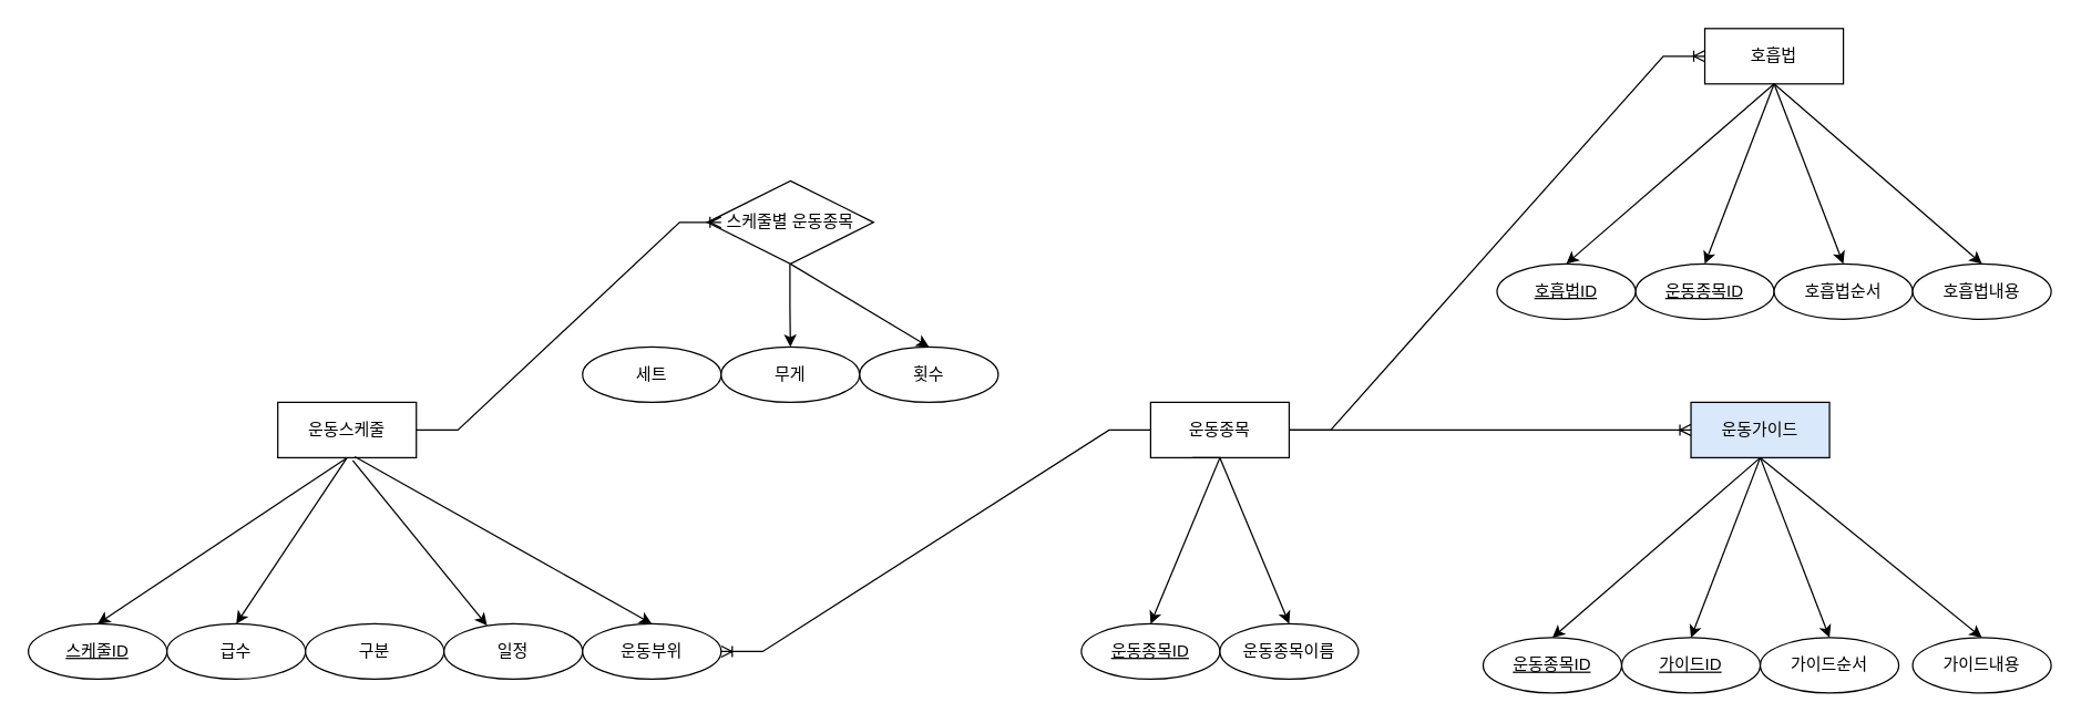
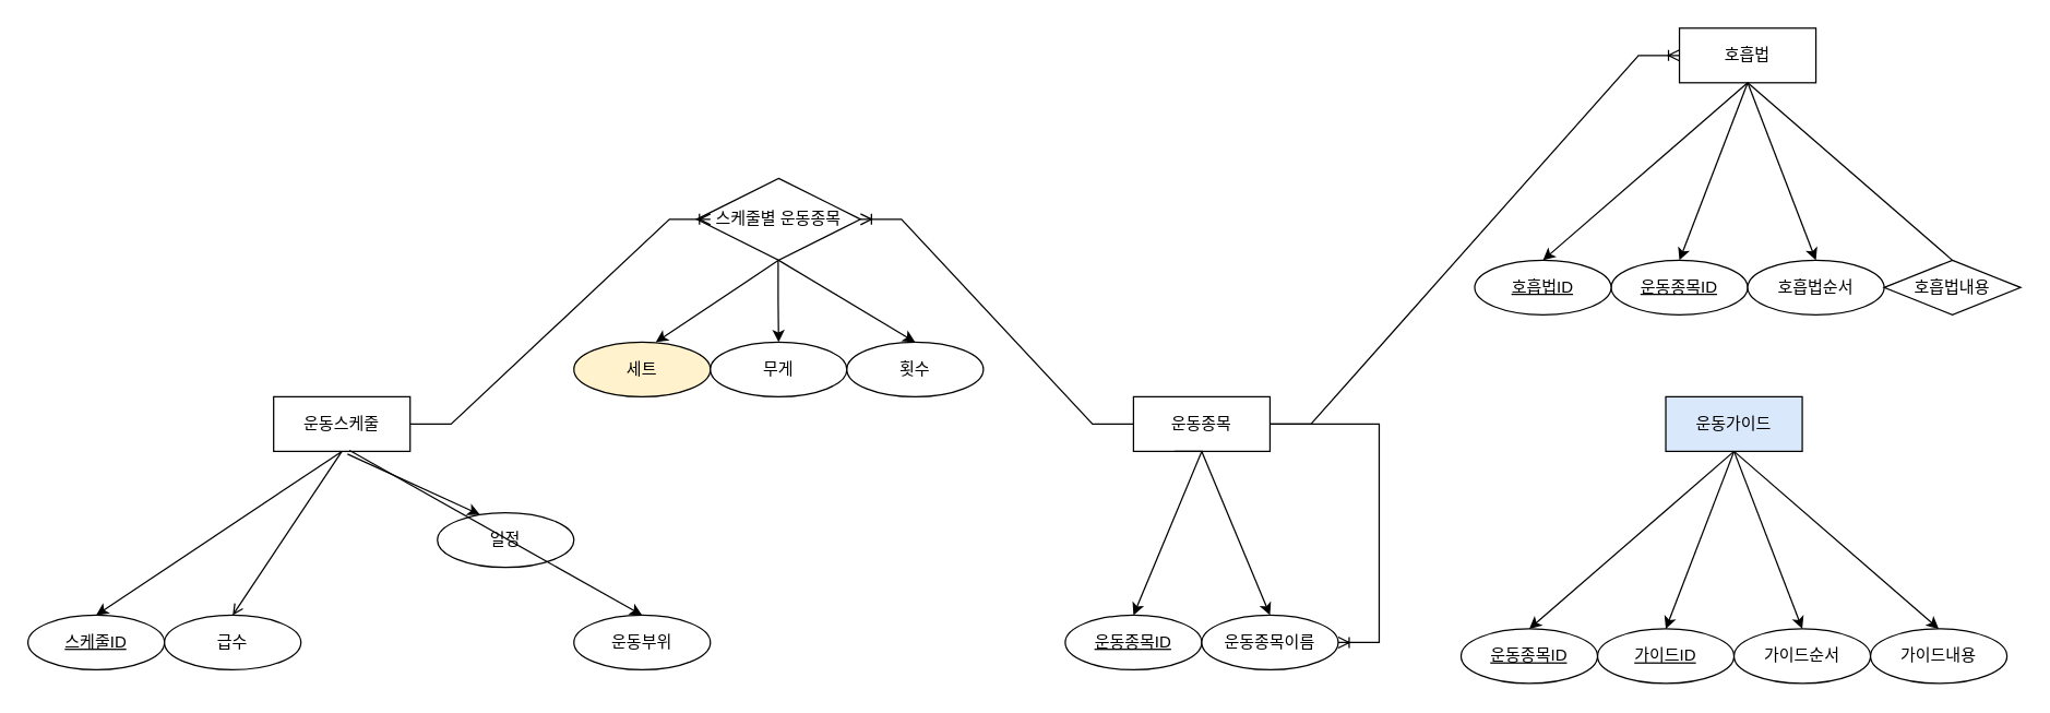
- <mxCell id="41" value="" style="endArrow=classic;html=1;rounded=0;entryX=0.5;entryY=0;entryDx=0;entryDy=0;exitX=0.5;exitY=1;exitDx=0;exitDy=0;" edge="1" source="35" target="38" parent="1"><mxGeometry width="50" height="50" relative="1" as="geometry"><mxPoint x="1280" y="60" as="sourcePoint" /><mxPoint x="1220" y="190" as="targetPoint" /><Array as="points" /></mxGeometry></mxCell>
+ <mxCell id="41" value="" style="endArrow=none;html=1;rounded=0;entryX=0.5;entryY=0;entryDx=0;entryDy=0;exitX=0.5;exitY=1;exitDx=0;exitDy=0;" edge="1" source="35" target="38" parent="1"><mxGeometry width="50" height="50" relative="1" as="geometry"><mxPoint x="1280" y="60" as="sourcePoint" /><mxPoint x="1220" y="190" as="targetPoint" /><Array as="points" /></mxGeometry></mxCell>
- <mxCell id="38" value="호흡법내용" style="ellipse;whiteSpace=wrap;html=1;align=center;fontStyle=0" vertex="1" parent="1"><mxGeometry x="1380" y="190" width="100" height="40" as="geometry" /></mxCell>
+ <mxCell id="38" value="호흡법내용" style="rhombus;whiteSpace=wrap;html=1;align=center;fontStyle=0;" vertex="1" parent="1"><mxGeometry x="1380" y="190" width="100" height="40" as="geometry" /></mxCell>
+ <mxCell id="24" value="" style="endArrow=classic;html=1;rounded=0;entryX=0.6;entryY=0;entryDx=0;entryDy=0;exitX=0.5;exitY=1;exitDx=0;exitDy=0;entryPerimeter=0;" edge="1" parent="1" source="17" target="20"><mxGeometry width="50" height="50" relative="1" as="geometry"><mxPoint x="580" y="200" as="sourcePoint" /><mxPoint x="680" y="260" as="targetPoint" /><Array as="points" /></mxGeometry></mxCell>
- <mxCell id="20" value="세트" style="ellipse;whiteSpace=wrap;html=1;align=center;" vertex="1" parent="1"><mxGeometry x="420" y="250" width="100" height="40" as="geometry" /></mxCell>
+ <mxCell id="20" value="세트" style="ellipse;whiteSpace=wrap;html=1;align=center;fillColor=#fff2cc;" vertex="1" parent="1"><mxGeometry x="420" y="250" width="100" height="40" as="geometry" /></mxCell>
- <mxCell id="45" value="" style="edgeStyle=entityRelationEdgeStyle;fontSize=12;html=1;endArrow=ERoneToMany;rounded=0;entryX=0;entryY=0.5;entryDx=0;entryDy=0;exitX=1;exitY=0.5;exitDx=0;exitDy=0;" edge="1" parent="1" source="12" target="26"><mxGeometry width="100" height="100" relative="1" as="geometry"><mxPoint x="960" y="390" as="sourcePoint" /><mxPoint x="1060" y="290" as="targetPoint" /></mxGeometry></mxCell>
+ <mxCell id="45" value="" style="edgeStyle=entityRelationEdgeStyle;fontSize=12;html=1;endArrow=ERoneToMany;rounded=0;exitX=1;exitY=0.5;exitDx=0;exitDy=0;" edge="1" parent="1" source="12" target="14"><mxGeometry width="100" height="100" relative="1" as="geometry"><mxPoint x="960" y="390" as="sourcePoint" /><mxPoint x="1060" y="290" as="targetPoint" /></mxGeometry></mxCell>
- <mxCell id="19" value="" style="edgeStyle=entityRelationEdgeStyle;fontSize=12;html=1;endArrow=ERoneToMany;rounded=0;exitX=0;exitY=0.5;exitDx=0;exitDy=0;" edge="1" parent="1" source="12" target="7"><mxGeometry width="100" height="100" relative="1" as="geometry"><mxPoint x="730" y="310" as="sourcePoint" /><mxPoint x="840" y="160" as="targetPoint" /></mxGeometry></mxCell>
+ <mxCell id="19" value="" style="edgeStyle=entityRelationEdgeStyle;fontSize=12;html=1;endArrow=ERoneToMany;rounded=0;entryX=1;entryY=0.5;entryDx=0;entryDy=0;exitX=0;exitY=0.5;exitDx=0;exitDy=0;" edge="1" parent="1" source="12" target="17"><mxGeometry width="100" height="100" relative="1" as="geometry"><mxPoint x="730" y="310" as="sourcePoint" /><mxPoint x="840" y="160" as="targetPoint" /></mxGeometry></mxCell>
- <mxCell id="10" value="" style="endArrow=classic;html=1;rounded=0;entryX=0.5;entryY=0;entryDx=0;entryDy=0;exitX=0.5;exitY=1;exitDx=0;exitDy=0;" edge="1" parent="1" source="2" target="4"><mxGeometry width="50" height="50" relative="1" as="geometry"><mxPoint x="250" y="330" as="sourcePoint" /><mxPoint x="100" y="450" as="targetPoint" /><Array as="points" /></mxGeometry></mxCell>
+ <mxCell id="10" value="" style="endArrow=open;html=1;rounded=0;entryX=0.5;entryY=0;entryDx=0;entryDy=0;exitX=0.5;exitY=1;exitDx=0;exitDy=0;" edge="1" parent="1" source="2" target="4"><mxGeometry width="50" height="50" relative="1" as="geometry"><mxPoint x="250" y="330" as="sourcePoint" /><mxPoint x="100" y="450" as="targetPoint" /><Array as="points" /></mxGeometry></mxCell>
- <mxCell id="5" value="구분" style="ellipse;whiteSpace=wrap;html=1;align=center;fontStyle=0" vertex="1" parent="1"><mxGeometry x="220" y="450" width="100" height="40" as="geometry" /></mxCell>
- <mxCell id="6" value="일정" style="ellipse;whiteSpace=wrap;html=1;align=center;fontStyle=0" vertex="1" parent="1"><mxGeometry x="320" y="450" width="100" height="40" as="geometry" /></mxCell>
+ <mxCell id="6" value="일정" style="ellipse;whiteSpace=wrap;html=1;align=center;fontStyle=0" vertex="1" parent="1"><mxGeometry x="320" y="375" width="100" height="40" as="geometry" /></mxCell>
- <mxCell id="29" value="가이드내용" style="ellipse;whiteSpace=wrap;html=1;align=center;fontStyle=0" vertex="1" parent="1"><mxGeometry x="1380" y="460" width="100" height="40" as="geometry" /></mxCell>
+ <mxCell id="29" value="가이드내용" style="ellipse;whiteSpace=wrap;html=1;align=center;fontStyle=0" vertex="1" parent="1"><mxGeometry x="1370" y="460" width="100" height="40" as="geometry" /></mxCell>
